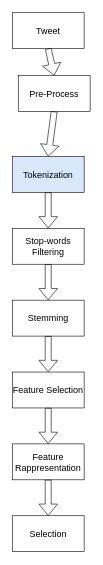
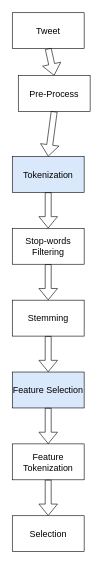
- <mxCell id="10" value="&lt;font style=&quot;font-size: 15px&quot;&gt;Feature Selection&lt;/font&gt;" style="rounded=0;whiteSpace=wrap;html=1;" vertex="1" parent="1"><mxGeometry x="20" y="620" width="120" height="60" as="geometry" /></mxCell>
+ <mxCell id="10" value="&lt;font style=&quot;font-size: 15px&quot;&gt;Feature Selection&lt;/font&gt;" style="rounded=0;whiteSpace=wrap;html=1;fillColor=#dae8fc;" vertex="1" parent="1"><mxGeometry x="20" y="620" width="120" height="60" as="geometry" /></mxCell>
- <mxCell id="8" value="&lt;font style=&quot;font-size: 15px&quot;&gt;Feature Rappresentation&lt;/font&gt;" style="rounded=0;whiteSpace=wrap;html=1;" vertex="1" parent="1"><mxGeometry x="20" y="740" width="120" height="60" as="geometry" /></mxCell>
+ <mxCell id="8" value="&lt;font style=&quot;font-size: 15px&quot;&gt;Feature Tokenization&lt;/font&gt;" style="rounded=0;whiteSpace=wrap;html=1;" vertex="1" parent="1"><mxGeometry x="20" y="740" width="120" height="60" as="geometry" /></mxCell>
